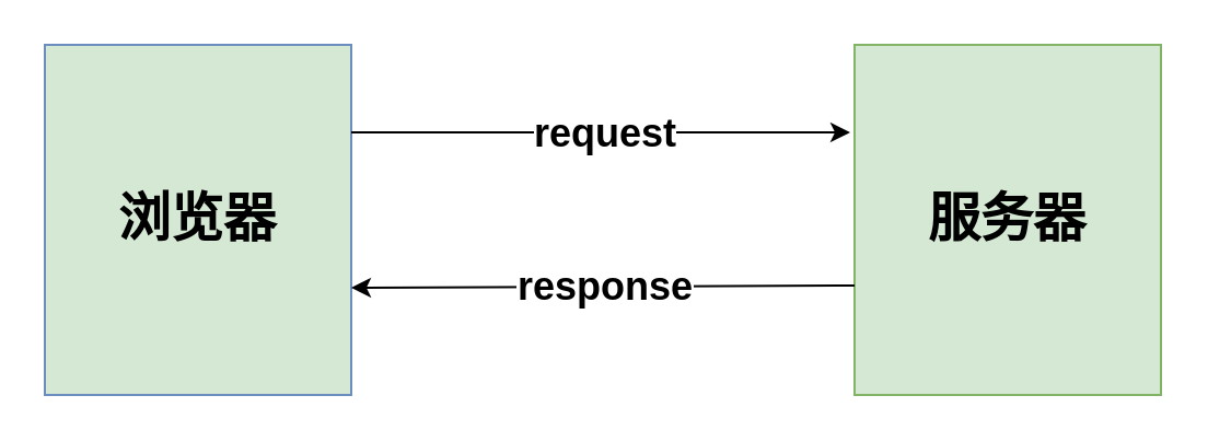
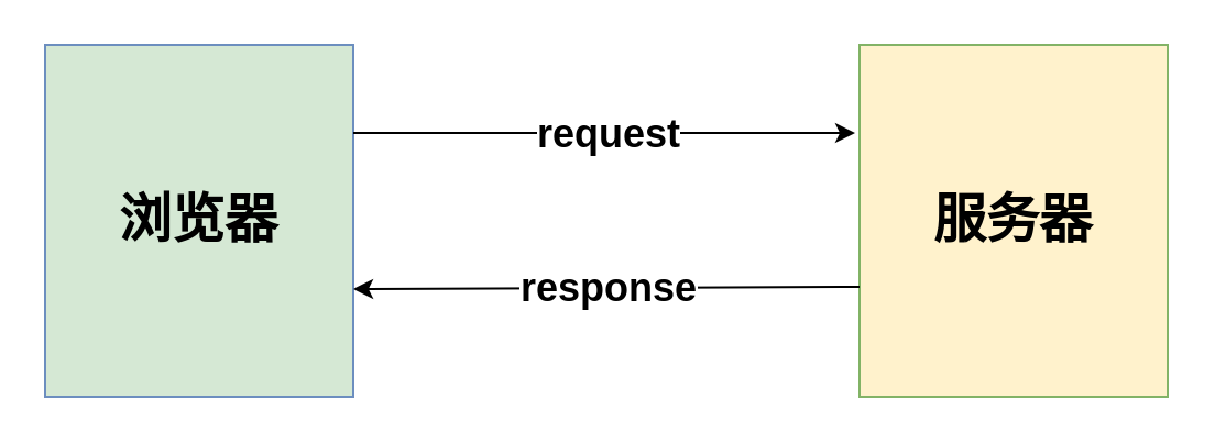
- <mxCell id="3" value="&lt;h1&gt;服务器&lt;/h1&gt;" style="rounded=0;whiteSpace=wrap;html=1;fillColor=#d5e8d4;strokeColor=#82b366;" vertex="1" parent="1"><mxGeometry x="390" y="20" width="140" height="160" as="geometry" /></mxCell>
+ <mxCell id="3" value="&lt;h1&gt;服务器&lt;/h1&gt;" style="rounded=0;whiteSpace=wrap;html=1;fillColor=#fff2cc;strokeColor=#82b366;" vertex="1" parent="1"><mxGeometry x="390" y="20" width="140" height="160" as="geometry" /></mxCell>
